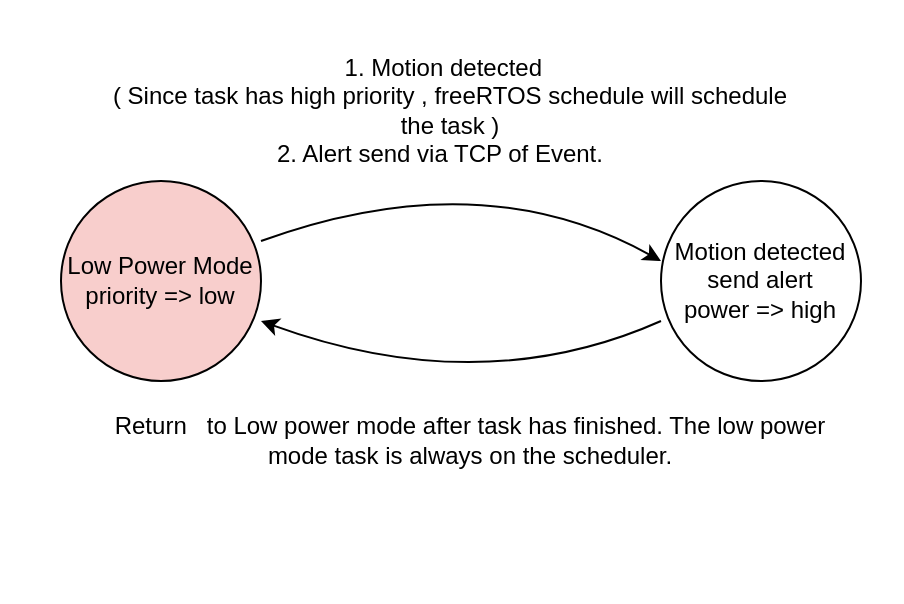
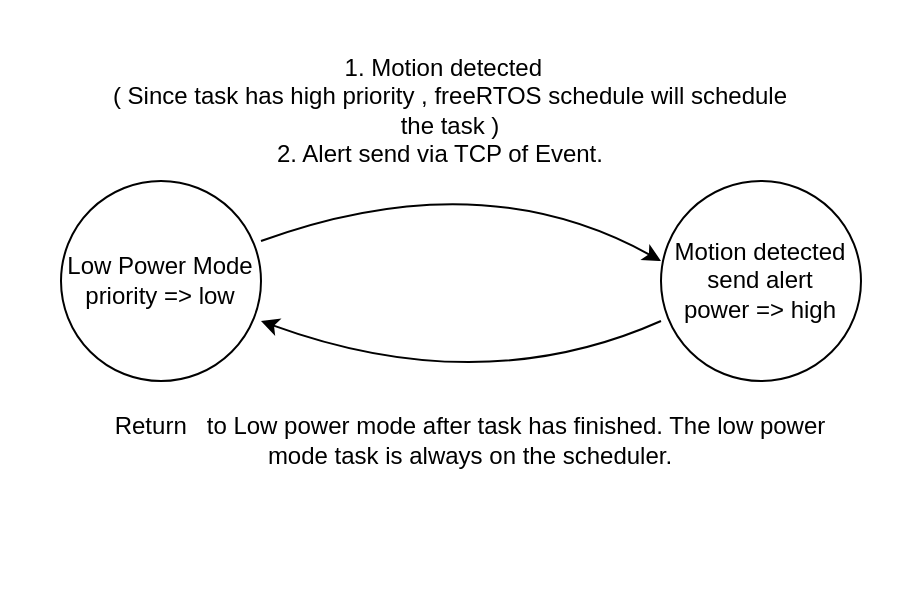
- <mxCell id="2" value="Low Power Mode&lt;br&gt;priority =&amp;gt; low" style="ellipse;whiteSpace=wrap;html=1;aspect=fixed;fillColor=#f8cecc;" vertex="1" parent="1"><mxGeometry x="30" y="90" width="100" height="100" as="geometry" /></mxCell>
+ <mxCell id="2" value="Low Power Mode&lt;br&gt;priority =&amp;gt; low" style="ellipse;whiteSpace=wrap;html=1;aspect=fixed;" vertex="1" parent="1"><mxGeometry x="30" y="90" width="100" height="100" as="geometry" /></mxCell>
